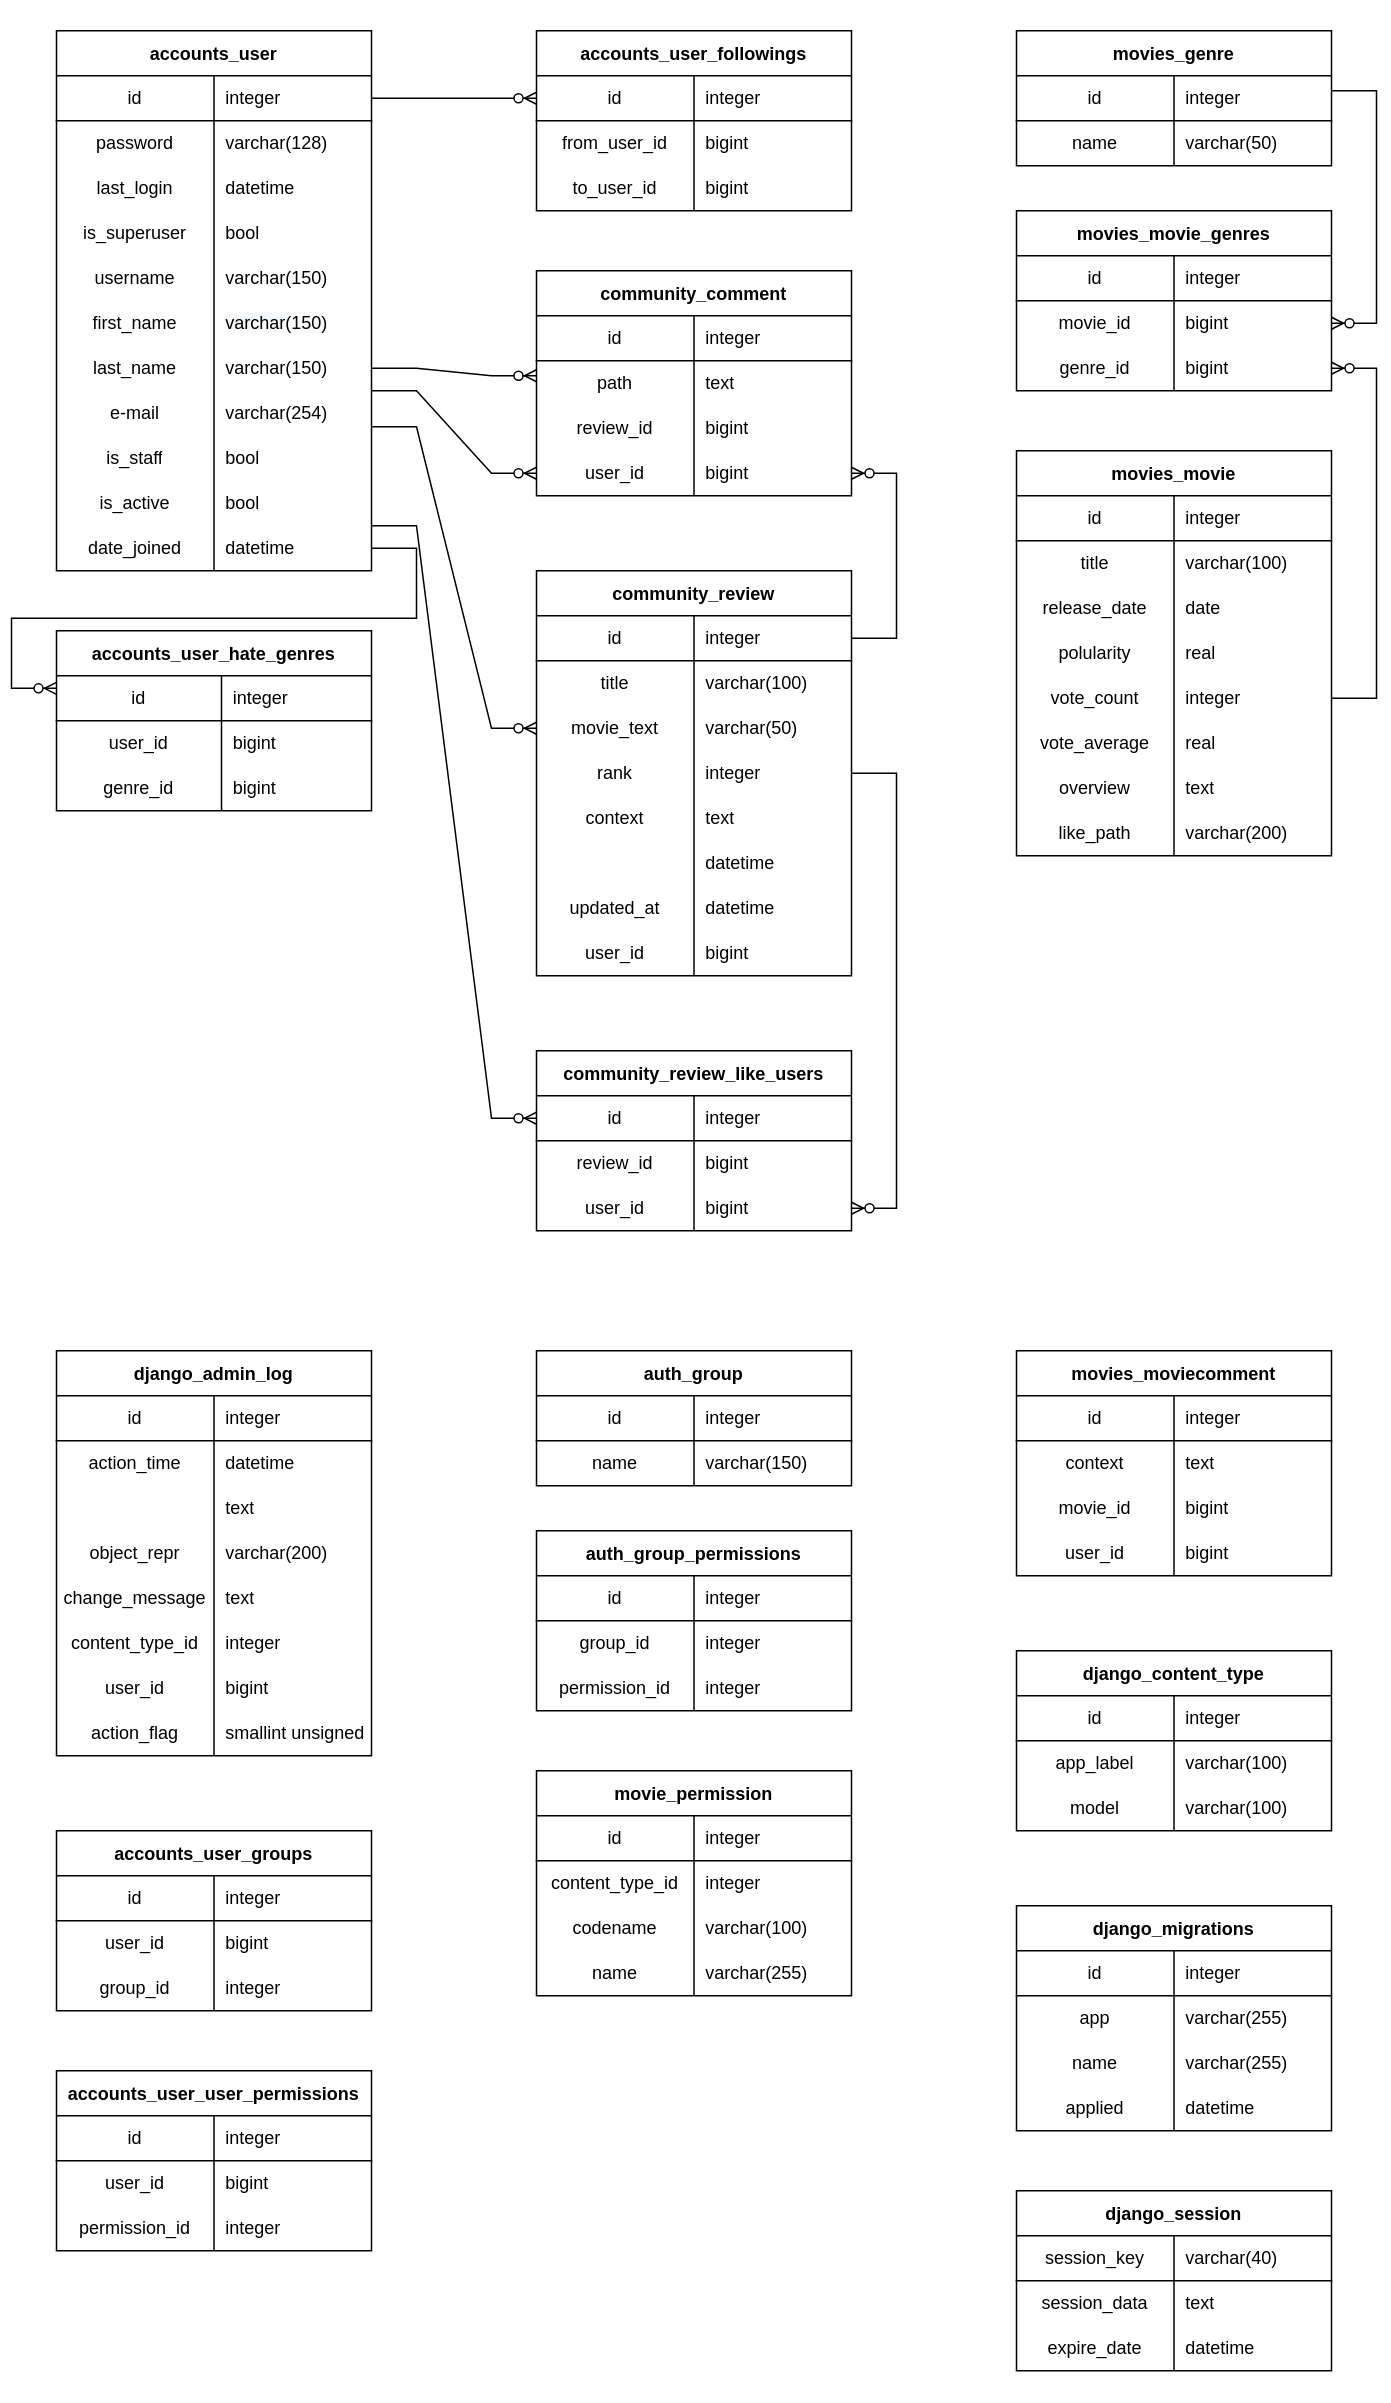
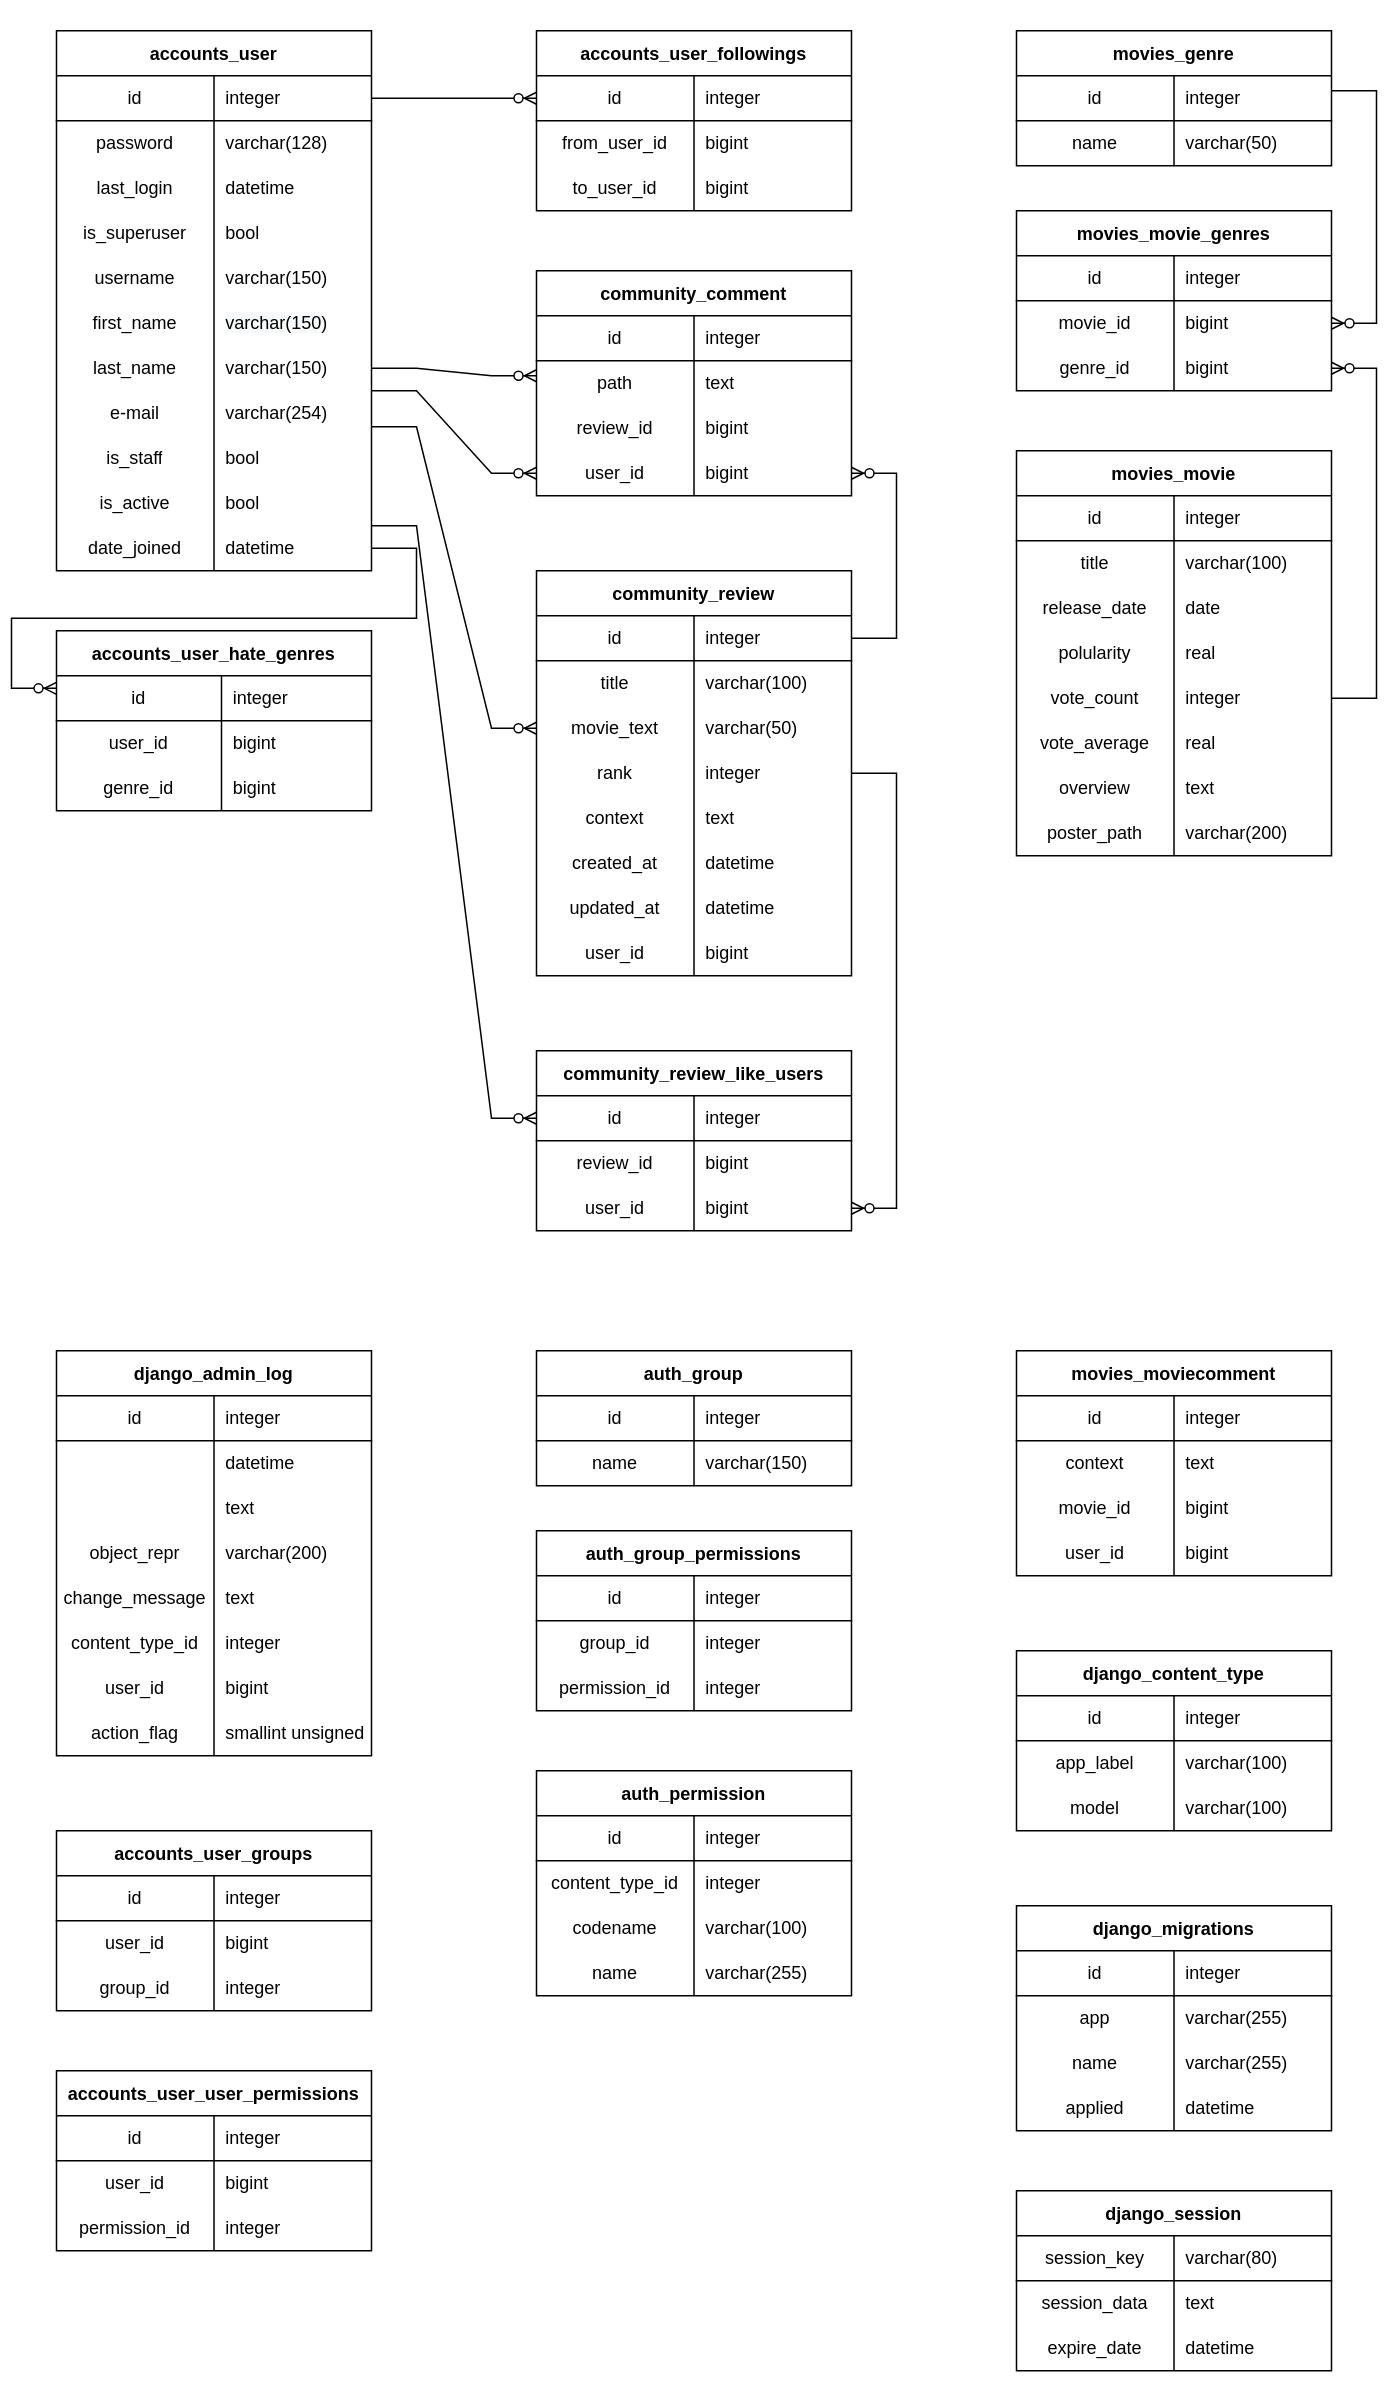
- <mxCell id="231" value="like_path" style="shape=partialRectangle;html=1;whiteSpace=wrap;connectable=0;fillColor=none;top=0;left=0;bottom=0;right=0;overflow=hidden;pointerEvents=1;" parent="230" vertex="1"><mxGeometry width="105" height="30" as="geometry"><mxRectangle width="105" height="30" as="alternateBounds" /></mxGeometry></mxCell>
+ <mxCell id="231" value="poster_path" style="shape=partialRectangle;html=1;whiteSpace=wrap;connectable=0;fillColor=none;top=0;left=0;bottom=0;right=0;overflow=hidden;pointerEvents=1;" parent="230" vertex="1"><mxGeometry width="105" height="30" as="geometry"><mxRectangle width="105" height="30" as="alternateBounds" /></mxGeometry></mxCell>
+ <mxCell id="126" value="created_at" style="shape=partialRectangle;html=1;whiteSpace=wrap;connectable=0;fillColor=none;top=0;left=0;bottom=0;right=0;overflow=hidden;pointerEvents=1;" parent="125" vertex="1"><mxGeometry width="105" height="30" as="geometry"><mxRectangle width="105" height="30" as="alternateBounds" /></mxGeometry></mxCell>
- <mxCell id="149" value="action_time" style="shape=partialRectangle;html=1;whiteSpace=wrap;connectable=0;fillColor=none;top=0;left=0;bottom=0;right=0;overflow=hidden;pointerEvents=1;" parent="148" vertex="1"><mxGeometry width="105" height="30" as="geometry"><mxRectangle width="105" height="30" as="alternateBounds" /></mxGeometry></mxCell>
- <mxCell id="83" value="movie_permission" style="shape=table;startSize=30;container=1;collapsible=0;childLayout=tableLayout;fixedRows=1;rowLines=0;fontStyle=1;align=center;pointerEvents=1;" parent="1" vertex="1"><mxGeometry x="340" y="1180" width="210" height="150" as="geometry" /></mxCell>
+ <mxCell id="83" value="auth_permission" style="shape=table;startSize=30;container=1;collapsible=0;childLayout=tableLayout;fixedRows=1;rowLines=0;fontStyle=1;align=center;pointerEvents=1;" parent="1" vertex="1"><mxGeometry x="340" y="1180" width="210" height="150" as="geometry" /></mxCell>
- <mxCell id="194" value="varchar(40)" style="shape=partialRectangle;html=1;whiteSpace=wrap;connectable=0;fillColor=none;top=0;left=0;bottom=0;right=0;align=left;spacingLeft=6;overflow=hidden;pointerEvents=1;" parent="192" vertex="1"><mxGeometry x="105" width="105" height="30" as="geometry"><mxRectangle width="105" height="30" as="alternateBounds" /></mxGeometry></mxCell>
+ <mxCell id="194" value="varchar(80)" style="shape=partialRectangle;html=1;whiteSpace=wrap;connectable=0;fillColor=none;top=0;left=0;bottom=0;right=0;align=left;spacingLeft=6;overflow=hidden;pointerEvents=1;" parent="192" vertex="1"><mxGeometry x="105" width="105" height="30" as="geometry"><mxRectangle width="105" height="30" as="alternateBounds" /></mxGeometry></mxCell>
